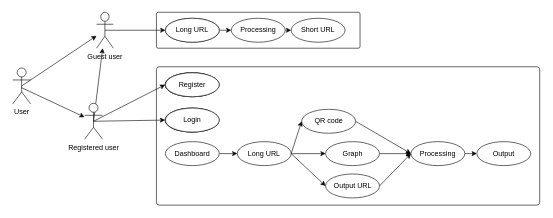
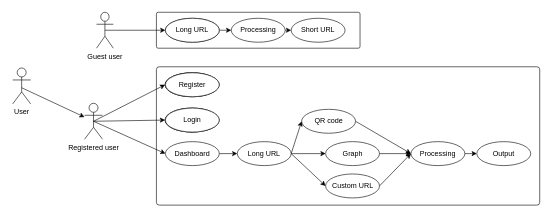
- <mxCell id="4" style="edgeStyle=none;html=1;exitX=0.5;exitY=0.5;exitDx=0;exitDy=0;exitPerimeter=0;" edge="1" parent="1" source="6" target="12"><mxGeometry relative="1" as="geometry" /></mxCell>
- <mxCell id="8" style="edgeStyle=none;html=1;exitX=0.5;exitY=0.5;exitDx=0;exitDy=0;exitPerimeter=0;" edge="1" parent="1" source="10" target="12"><mxGeometry relative="1" as="geometry" /></mxCell>
+ <mxCell id="8" style="edgeStyle=none;html=1;exitX=0.5;exitY=0.5;exitDx=0;exitDy=0;exitPerimeter=0;entryX=0;entryY=0.5;entryDx=0;entryDy=0;" edge="1" parent="1" source="10" target="30"><mxGeometry relative="1" as="geometry" /></mxCell>
- <mxCell id="36" value="Output URL" style="ellipse;whiteSpace=wrap;html=1;" vertex="1" parent="1"><mxGeometry x="542.5" y="290" width="90" height="40" as="geometry" /></mxCell>
+ <mxCell id="36" value="Custom URL" style="ellipse;whiteSpace=wrap;html=1;" vertex="1" parent="1"><mxGeometry x="542.5" y="290" width="90" height="40" as="geometry" /></mxCell>
